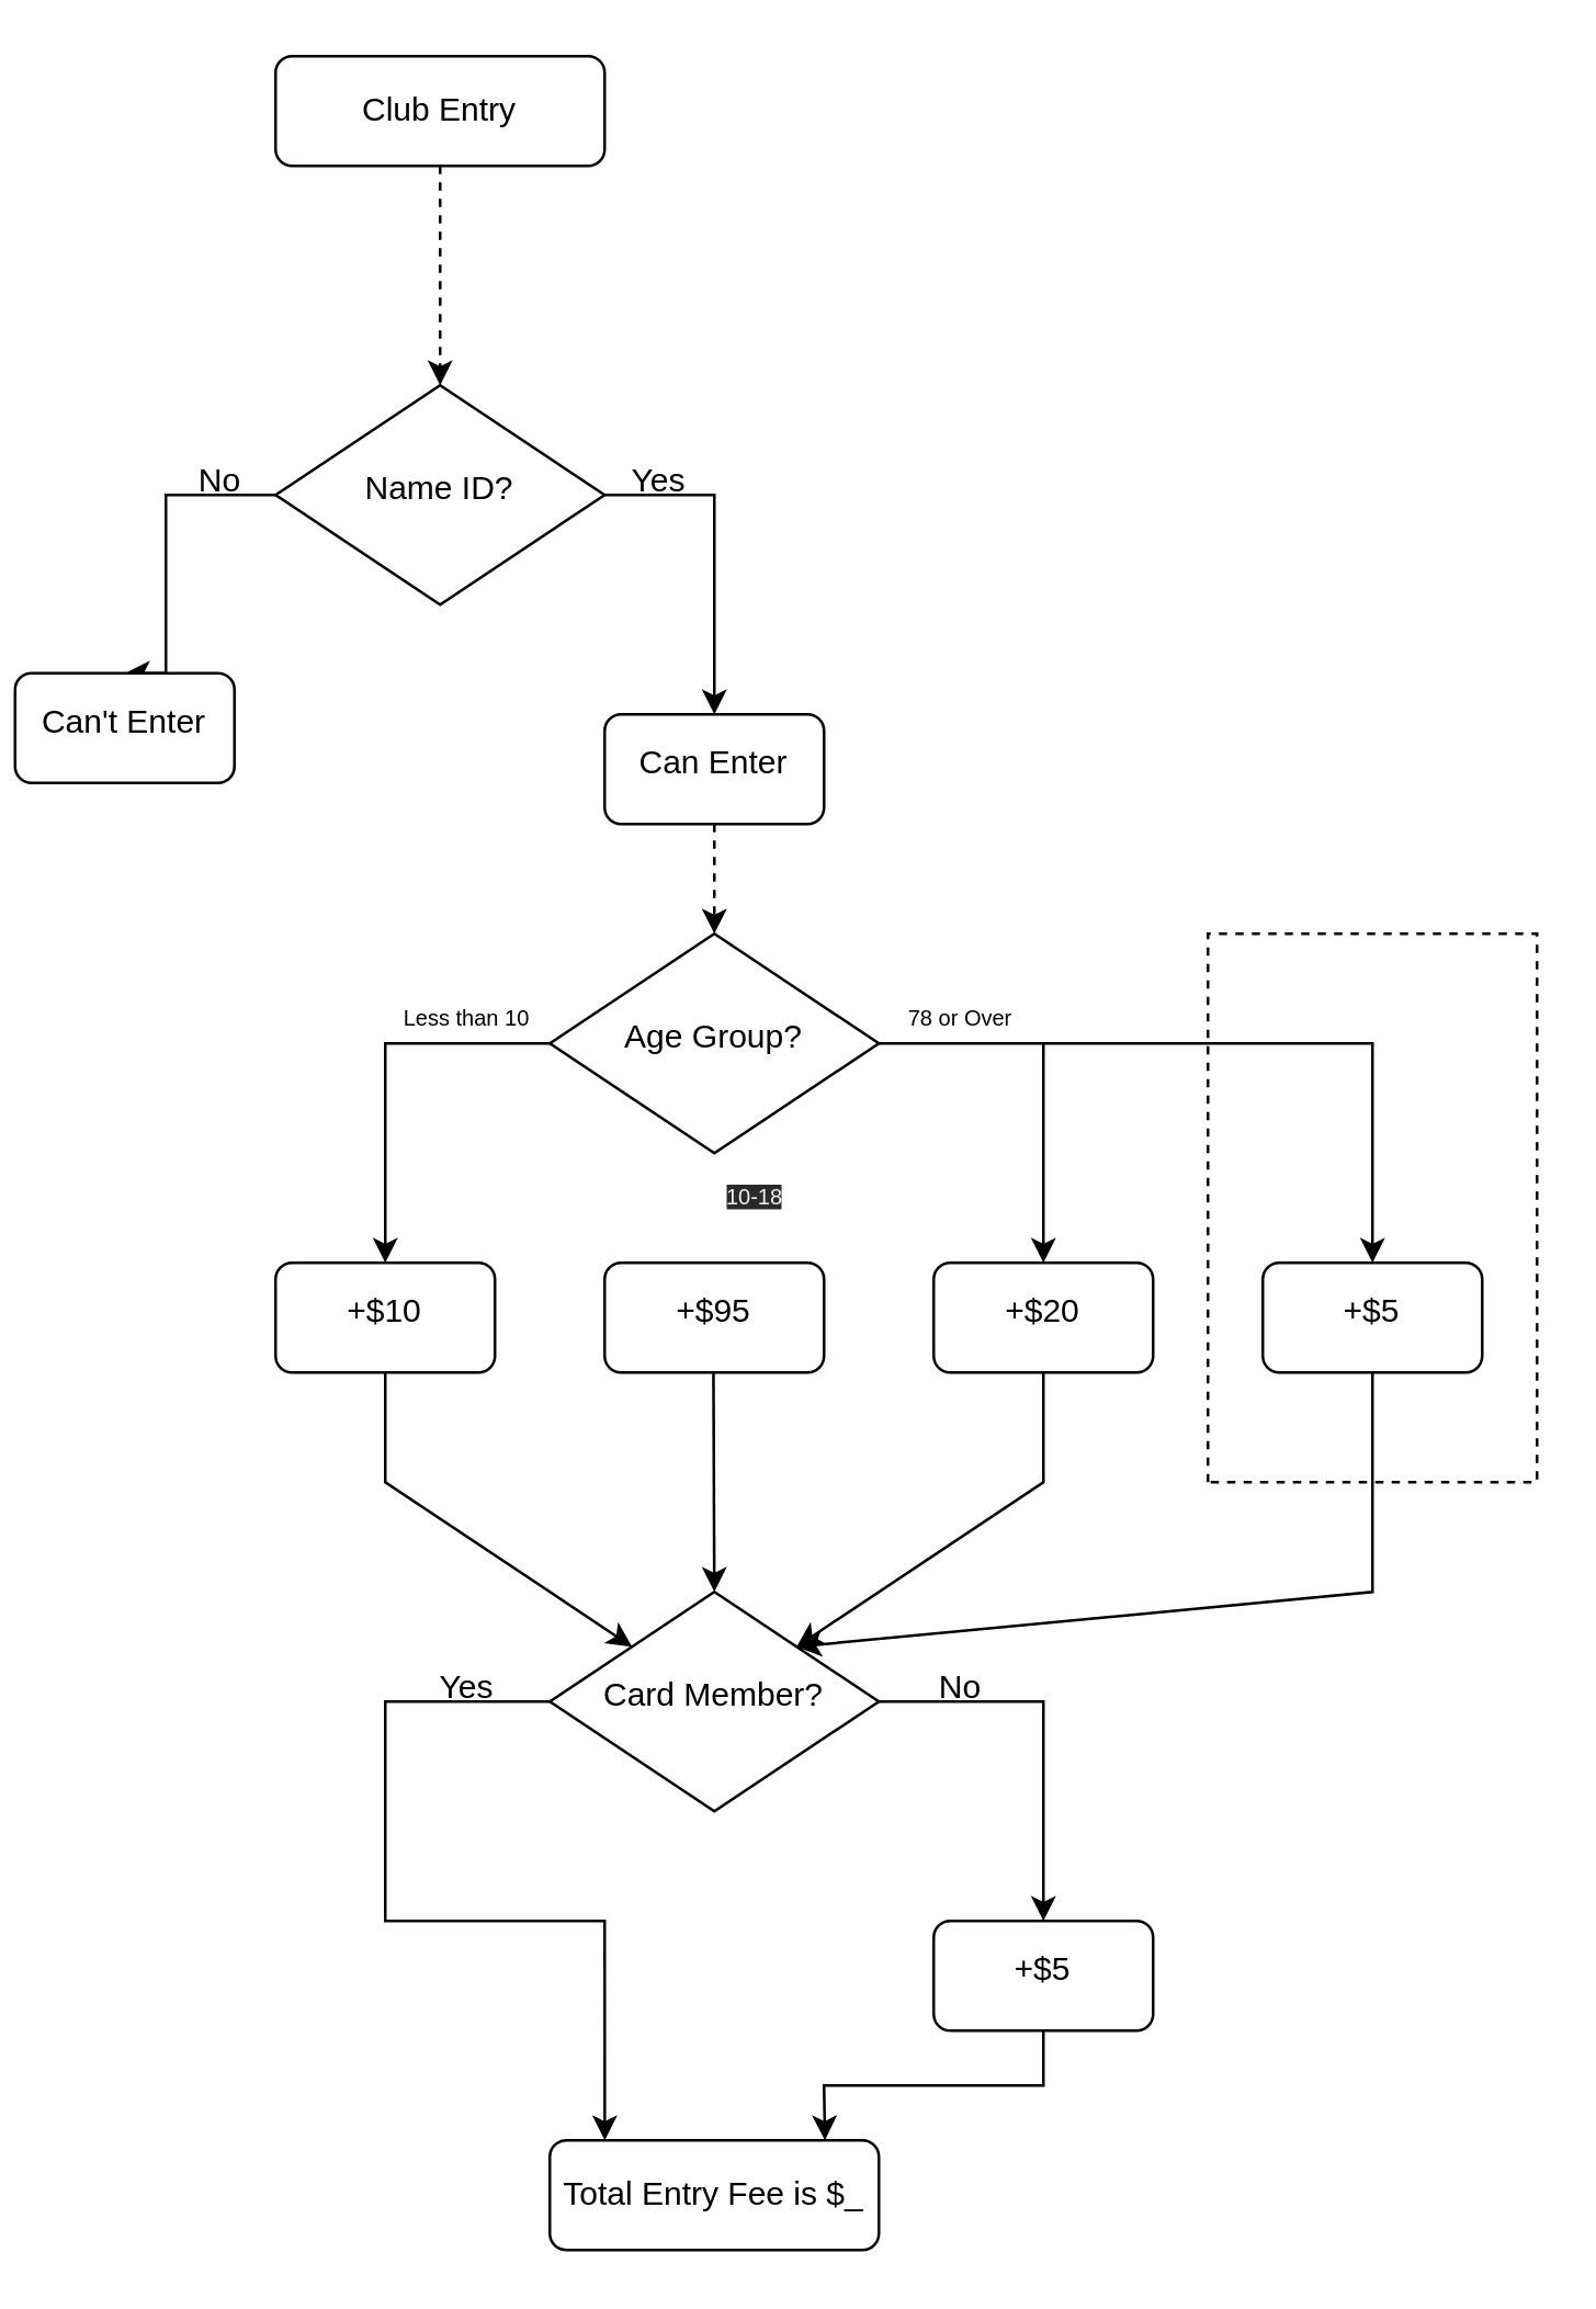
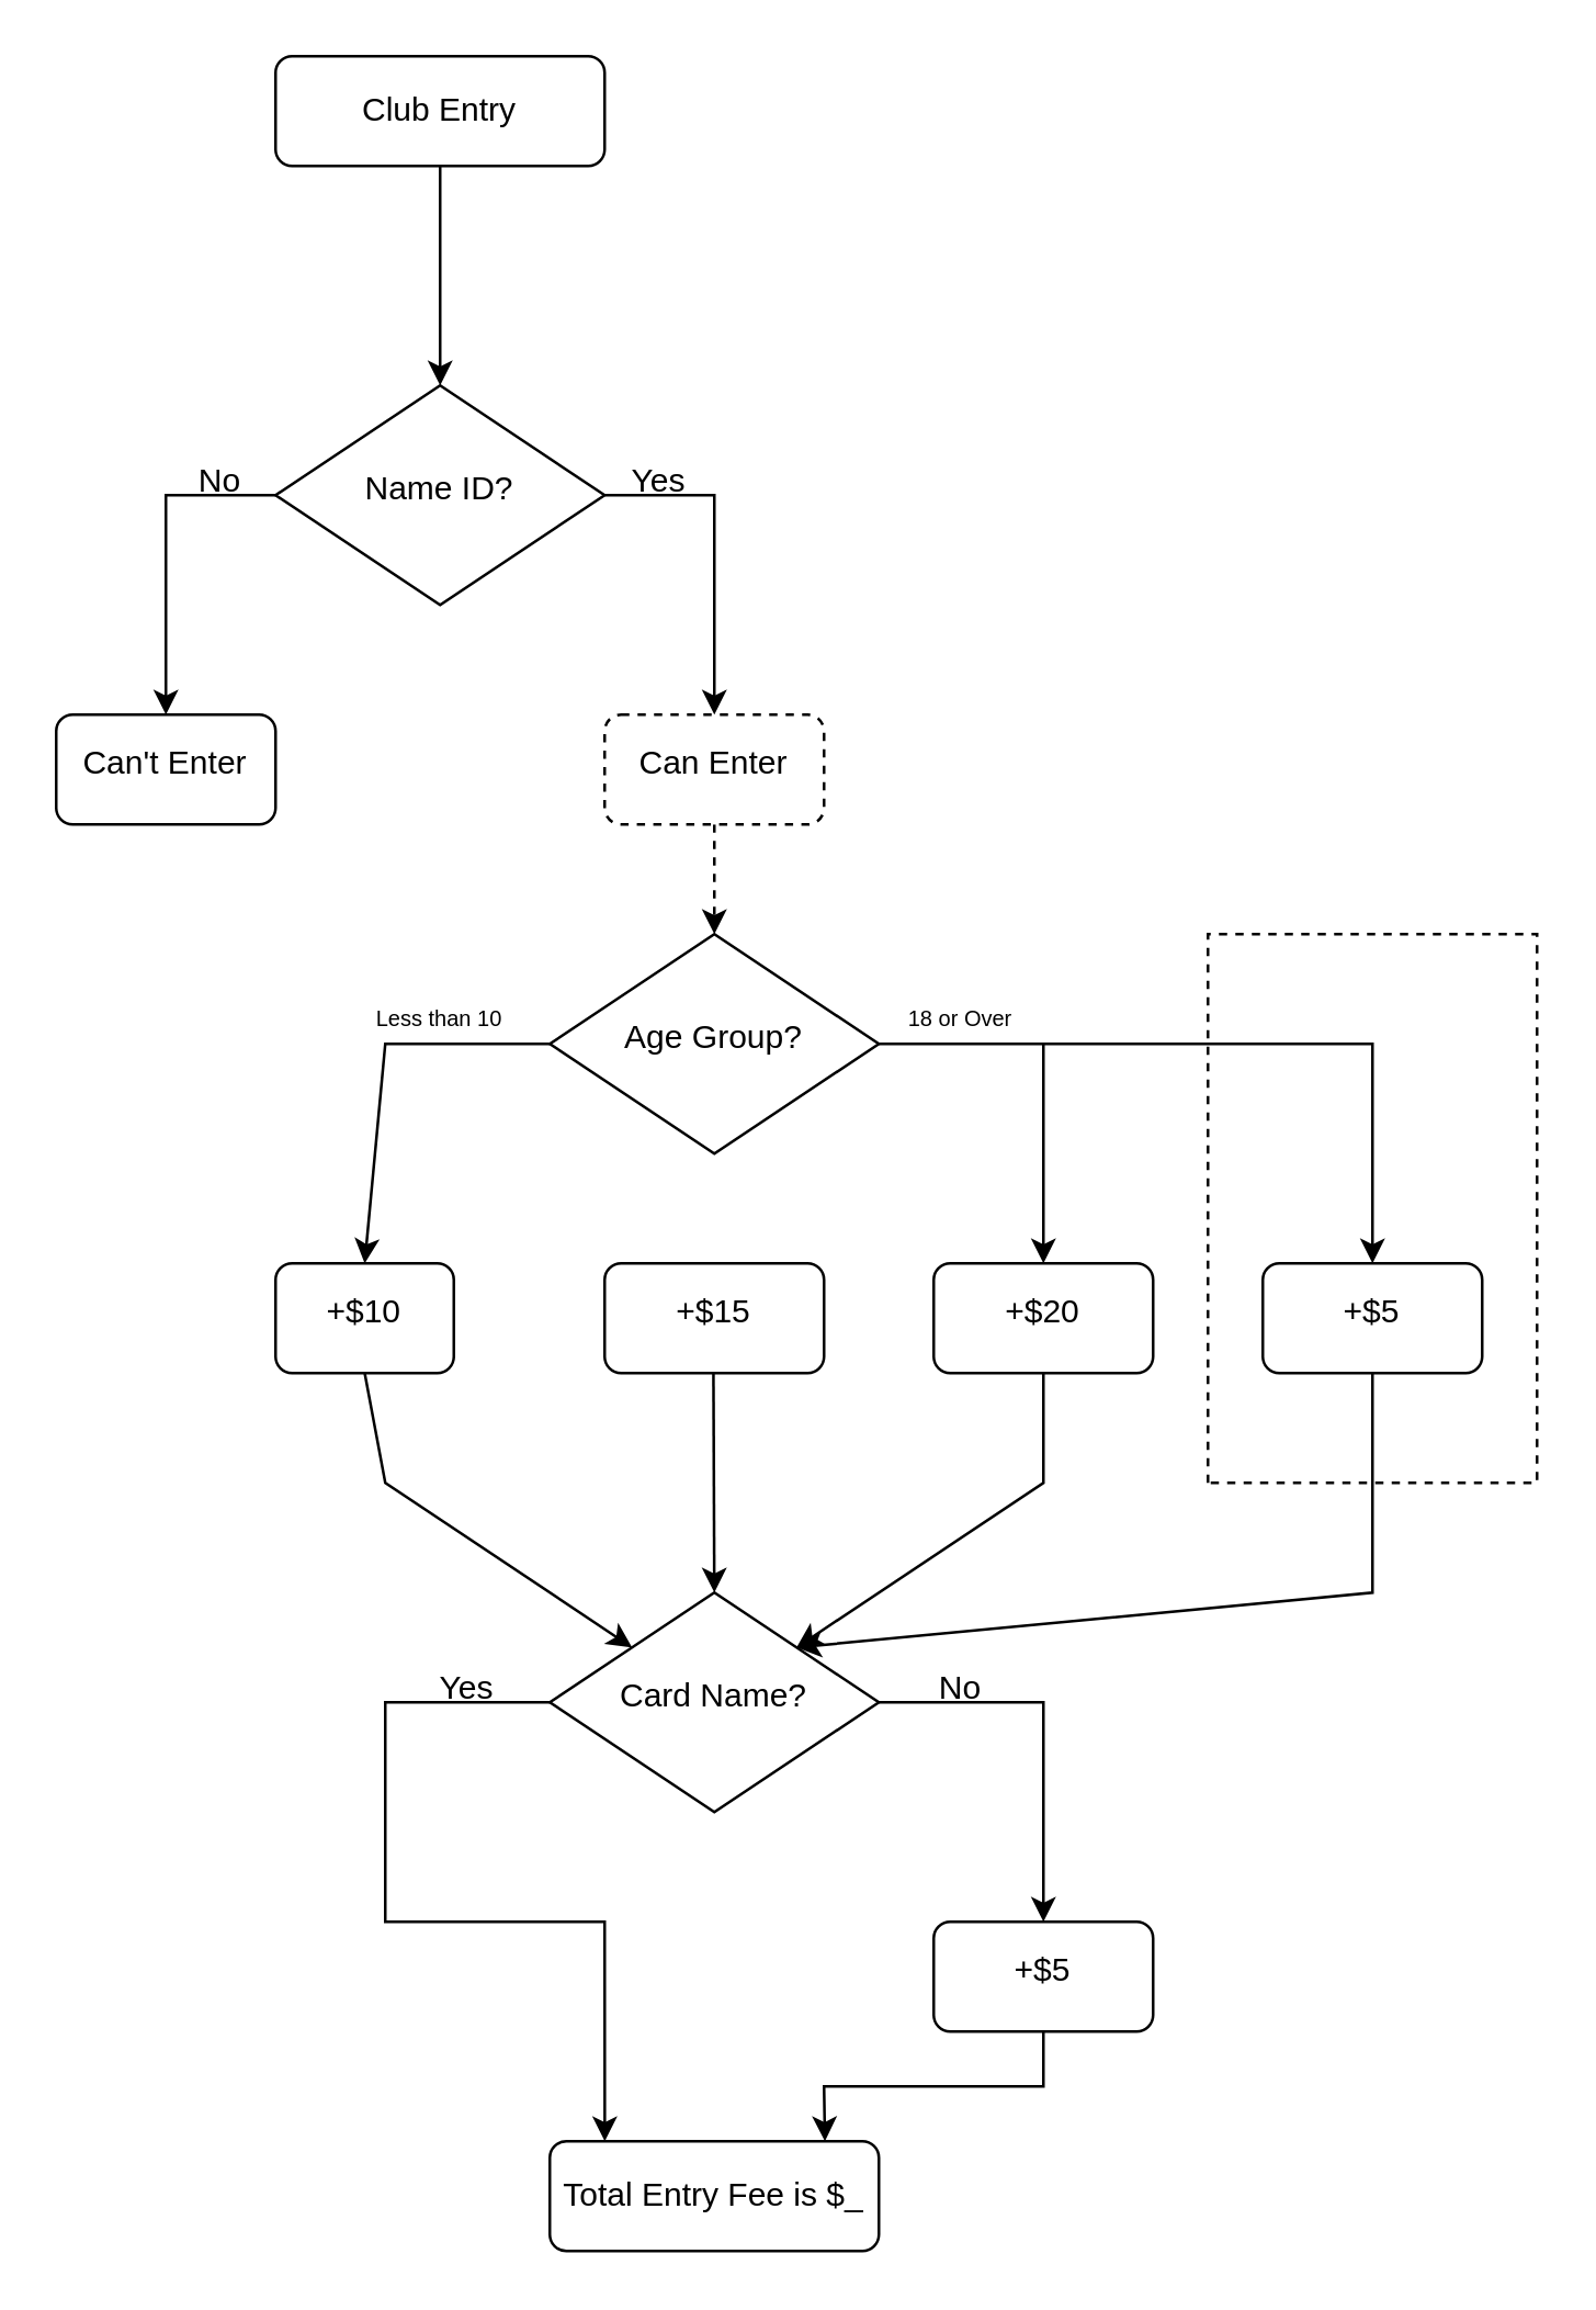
- <mxCell id="2" style="edgeStyle=orthogonalEdgeStyle;rounded=0;orthogonalLoop=1;jettySize=auto;html=1;dashed=1;" edge="1" parent="1" source="3" target="5"><mxGeometry relative="1" as="geometry" /></mxCell>
+ <mxCell id="2" style="edgeStyle=orthogonalEdgeStyle;rounded=0;orthogonalLoop=1;jettySize=auto;html=1;" edge="1" parent="1" source="3" target="5"><mxGeometry relative="1" as="geometry" /></mxCell>
- <mxCell id="6" value="Can't Enter" style="rounded=1;whiteSpace=wrap;html=1;shadow=0;strokeWidth=1;spacing=6;spacingTop=-4;" vertex="1" parent="1"><mxGeometry x="5" y="245" width="80" height="40" as="geometry" /></mxCell>
+ <mxCell id="6" value="Can't Enter" style="rounded=1;whiteSpace=wrap;html=1;shadow=0;strokeWidth=1;spacing=6;spacingTop=-4;" vertex="1" parent="1"><mxGeometry x="20" y="260" width="80" height="40" as="geometry" /></mxCell>
- <mxCell id="9" value="Can Enter" style="rounded=1;whiteSpace=wrap;html=1;shadow=0;strokeWidth=1;spacing=6;spacingTop=-4;" vertex="1" parent="1"><mxGeometry x="220" y="260" width="80" height="40" as="geometry" /></mxCell>
+ <mxCell id="9" value="Can Enter" style="rounded=1;whiteSpace=wrap;html=1;shadow=0;strokeWidth=1;spacing=6;spacingTop=-4;dashed=1;" vertex="1" parent="1"><mxGeometry x="220" y="260" width="80" height="40" as="geometry" /></mxCell>
- <mxCell id="32" value="&lt;font style=&quot;font-size: 8px;&quot;&gt;Less than 10&lt;/font&gt;" style="text;html=1;strokeColor=none;fillColor=none;align=center;verticalAlign=middle;whiteSpace=wrap;rounded=0;" vertex="1" parent="1"><mxGeometry x="145" y="360" width="50" height="20" as="geometry" /></mxCell>
+ <mxCell id="32" value="&lt;font style=&quot;font-size: 8px;&quot;&gt;Less than 10&lt;/font&gt;" style="text;html=1;strokeColor=none;fillColor=none;align=center;verticalAlign=middle;whiteSpace=wrap;rounded=0;" vertex="1" parent="1"><mxGeometry x="135" y="360" width="50" height="20" as="geometry" /></mxCell>
- <mxCell id="34" value="&lt;span style=&quot;font-size: 8px;&quot;&gt;78 or Over&lt;/span&gt;" style="text;html=1;strokeColor=none;fillColor=none;align=center;verticalAlign=middle;whiteSpace=wrap;rounded=0;" vertex="1" parent="1"><mxGeometry x="325" y="360" width="50" height="20" as="geometry" /></mxCell>
+ <mxCell id="34" value="&lt;span style=&quot;font-size: 8px;&quot;&gt;18 or Over&lt;/span&gt;" style="text;html=1;strokeColor=none;fillColor=none;align=center;verticalAlign=middle;whiteSpace=wrap;rounded=0;" vertex="1" parent="1"><mxGeometry x="325" y="360" width="50" height="20" as="geometry" /></mxCell>
- <mxCell id="33" value="&lt;span style=&quot;color: rgb(240, 240, 240); font-family: Helvetica; font-size: 8px; font-style: normal; font-variant-ligatures: normal; font-variant-caps: normal; font-weight: 400; letter-spacing: normal; orphans: 2; text-indent: 0px; text-transform: none; widows: 2; word-spacing: 0px; -webkit-text-stroke-width: 0px; background-color: rgb(42, 42, 42); text-decoration-thickness: initial; text-decoration-style: initial; text-decoration-color: initial; float: none; display: inline !important;&quot;&gt;10-18&lt;/span&gt;" style="text;whiteSpace=wrap;html=1;fontSize=8;align=center;" vertex="1" parent="1"><mxGeometry x="260" y="425" width="30" height="20" as="geometry" /></mxCell>
- <mxCell id="13" value="+$95" style="rounded=1;whiteSpace=wrap;html=1;shadow=0;strokeWidth=1;spacing=6;spacingTop=-4;" vertex="1" parent="1"><mxGeometry x="220" y="460" width="80" height="40" as="geometry" /></mxCell>
+ <mxCell id="13" value="+$15" style="rounded=1;whiteSpace=wrap;html=1;shadow=0;strokeWidth=1;spacing=6;spacingTop=-4;" vertex="1" parent="1"><mxGeometry x="220" y="460" width="80" height="40" as="geometry" /></mxCell>
- <mxCell id="11" value="+$10" style="rounded=1;whiteSpace=wrap;html=1;shadow=0;strokeWidth=1;spacing=6;spacingTop=-4;" vertex="1" parent="1"><mxGeometry x="100" y="460" width="80" height="40" as="geometry" /></mxCell>
+ <mxCell id="11" value="+$10" style="rounded=1;whiteSpace=wrap;html=1;shadow=0;strokeWidth=1;spacing=6;spacingTop=-4;" vertex="1" parent="1"><mxGeometry x="100" y="460" width="65" height="40" as="geometry" /></mxCell>
- <mxCell id="18" value="Card Member?" style="rhombus;whiteSpace=wrap;html=1;rounded=1;shadow=0;strokeWidth=1;spacing=6;spacingTop=-4;arcSize=0;" vertex="1" parent="1"><mxGeometry x="200" y="580" width="120" height="80" as="geometry" /></mxCell>
+ <mxCell id="18" value="Card Name?" style="rhombus;whiteSpace=wrap;html=1;rounded=1;shadow=0;strokeWidth=1;spacing=6;spacingTop=-4;arcSize=0;" vertex="1" parent="1"><mxGeometry x="200" y="580" width="120" height="80" as="geometry" /></mxCell>
